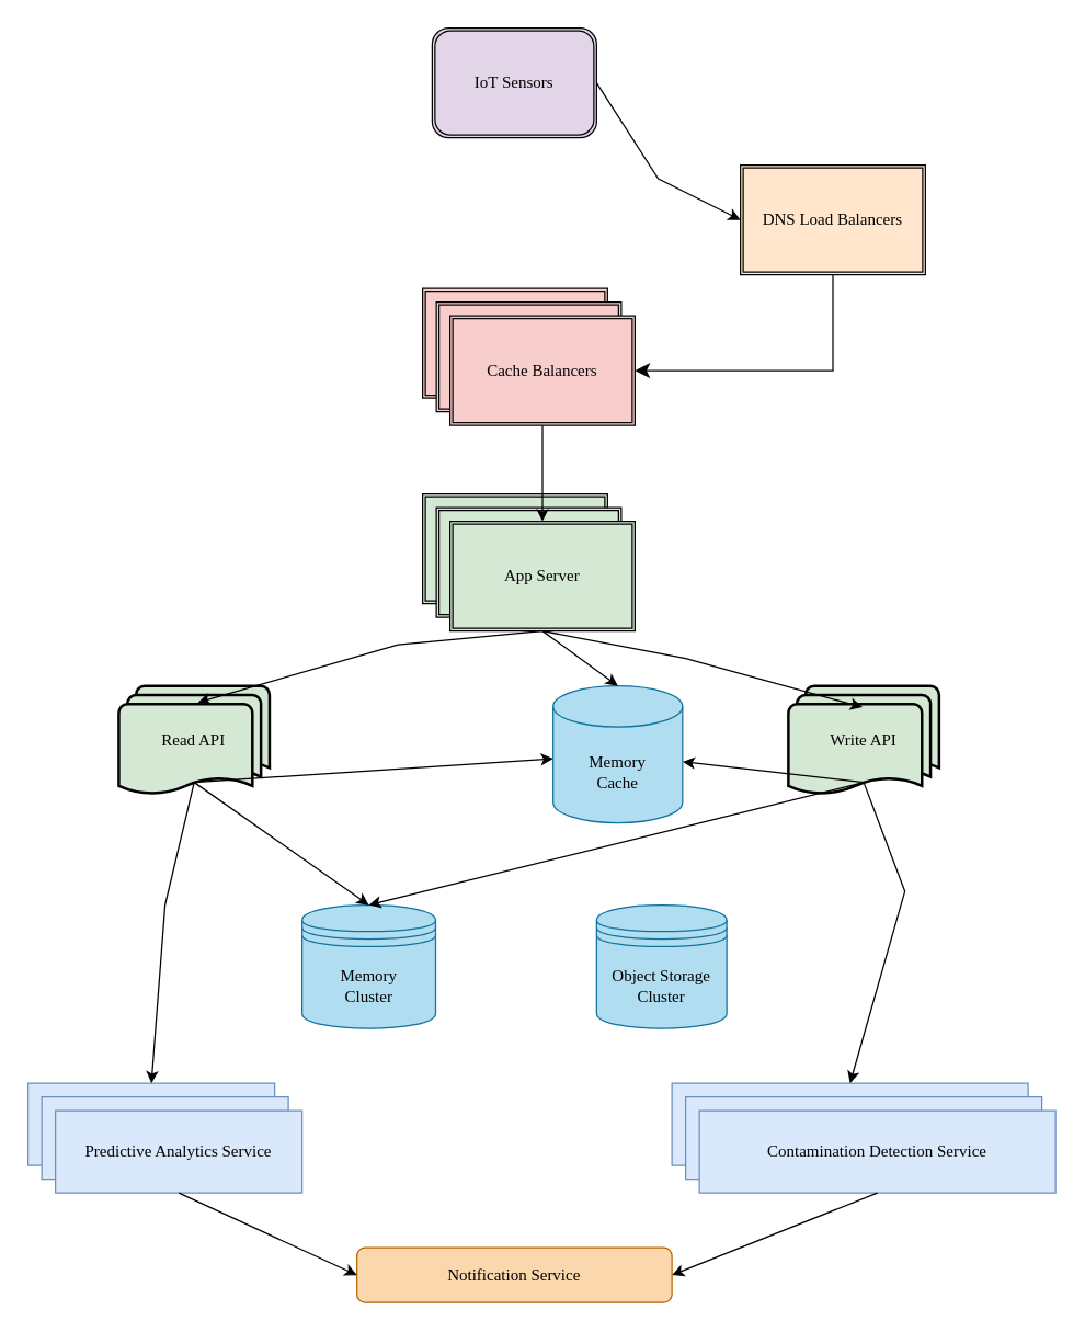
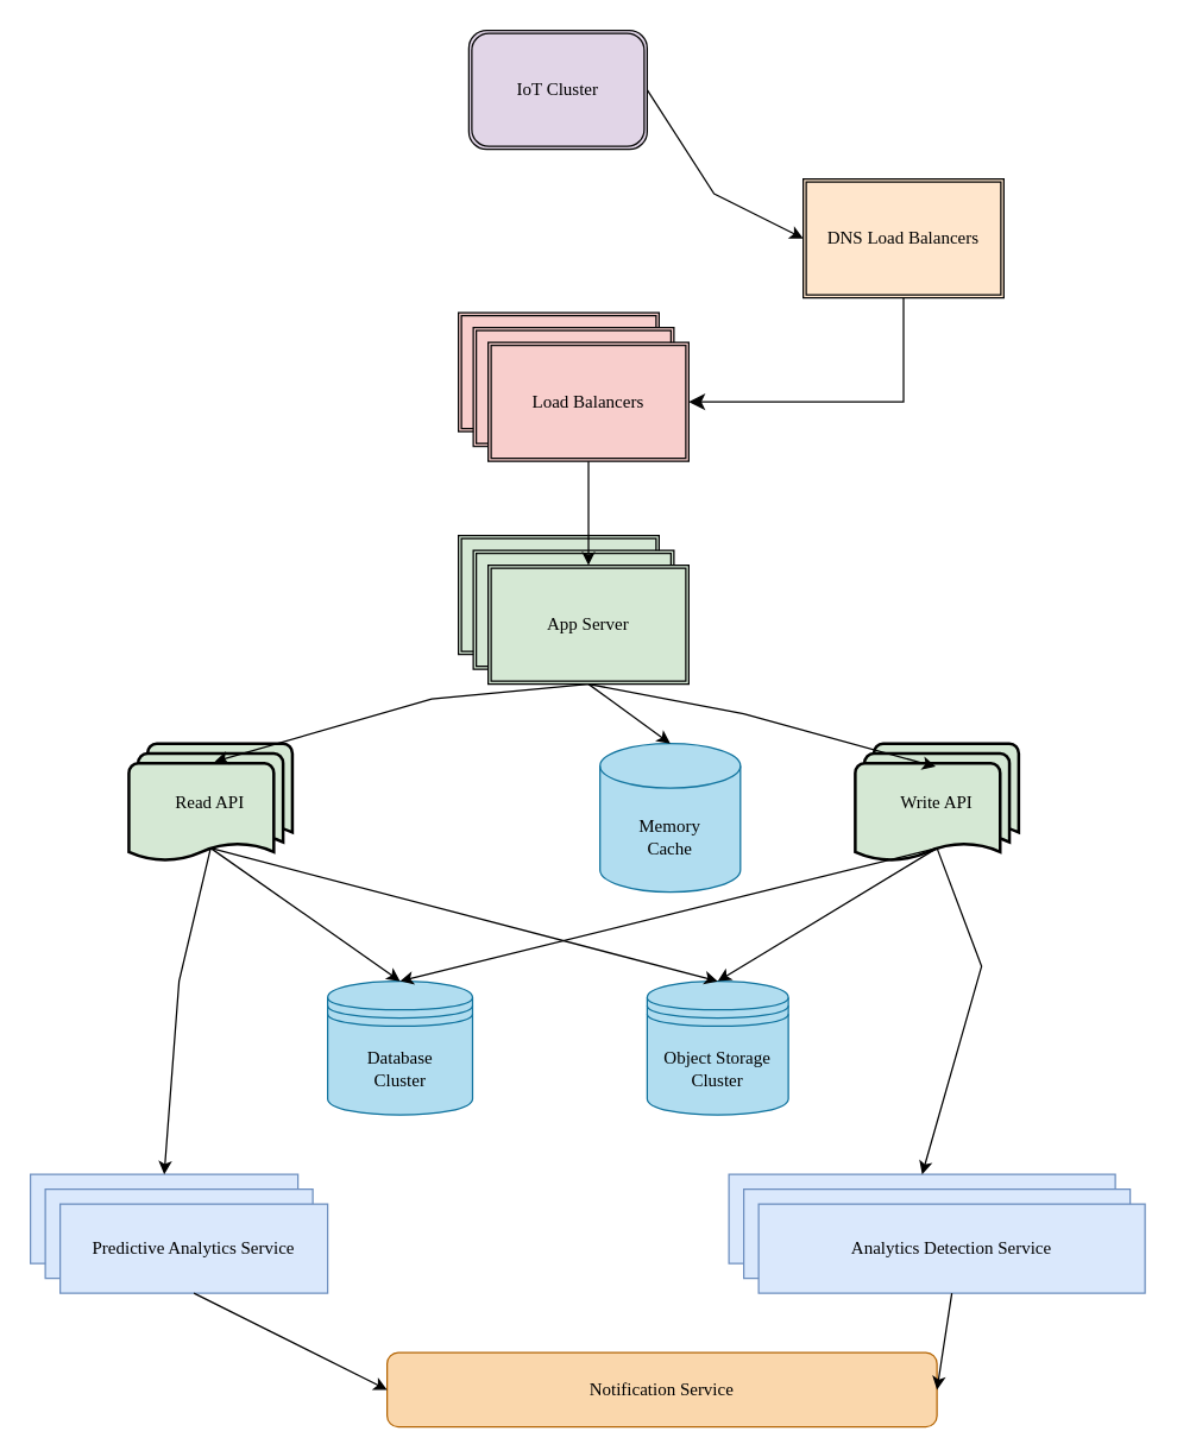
- <mxCell id="2" value="IoT Sensors" style="shape=ext;double=1;rounded=1;whiteSpace=wrap;html=1;fillColor=#e1d5e7;strokeColor=light-dark(#050505, #9577a3);fontFamily=Comic Sans MS;" vertex="1" parent="1"><mxGeometry x="315" y="20" width="120" height="80" as="geometry" /></mxCell>
+ <mxCell id="2" value="IoT Cluster" style="shape=ext;double=1;rounded=1;whiteSpace=wrap;html=1;fillColor=#e1d5e7;strokeColor=light-dark(#050505, #9577a3);fontFamily=Comic Sans MS;" vertex="1" parent="1"><mxGeometry x="315" y="20" width="120" height="80" as="geometry" /></mxCell>
- <mxCell id="7" value="Cache Balancers" style="shape=ext;double=1;rounded=0;whiteSpace=wrap;html=1;fillColor=#f8cecc;strokeColor=light-dark(#050505, #9577a3);fontFamily=Comic Sans MS;" vertex="1" parent="1"><mxGeometry x="328" y="230" width="135" height="80" as="geometry" /></mxCell>
+ <mxCell id="7" value="Load Balancers" style="shape=ext;double=1;rounded=0;whiteSpace=wrap;html=1;fillColor=#f8cecc;strokeColor=light-dark(#050505, #9577a3);fontFamily=Comic Sans MS;" vertex="1" parent="1"><mxGeometry x="328" y="230" width="135" height="80" as="geometry" /></mxCell>
- <mxCell id="20" value="" style="endArrow=classic;html=1;rounded=0;exitX=0.5;exitY=0.88;exitDx=0;exitDy=0;exitPerimeter=0;fontFamily=Comic Sans MS;" edge="1" parent="1" source="13" target="32"><mxGeometry width="50" height="50" relative="1" as="geometry"><mxPoint x="350" y="640" as="sourcePoint" /><mxPoint x="400" y="590" as="targetPoint" /></mxGeometry></mxCell>
+ <mxCell id="20" value="" style="endArrow=classic;html=1;rounded=0;exitX=0.5;exitY=0.88;exitDx=0;exitDy=0;exitPerimeter=0;entryX=0.5;entryY=0;entryDx=0;entryDy=0;fontFamily=Comic Sans MS;" edge="1" parent="1" source="13" target="18"><mxGeometry width="50" height="50" relative="1" as="geometry"><mxPoint x="350" y="640" as="sourcePoint" /><mxPoint x="400" y="590" as="targetPoint" /></mxGeometry></mxCell>
- <mxCell id="22" value="" style="endArrow=classic;html=1;rounded=0;exitX=0.5;exitY=0.88;exitDx=0;exitDy=0;exitPerimeter=0;fontFamily=Comic Sans MS;" edge="1" parent="1" source="14" target="32"><mxGeometry width="50" height="50" relative="1" as="geometry"><mxPoint x="350" y="640" as="sourcePoint" /><mxPoint x="400" y="590" as="targetPoint" /></mxGeometry></mxCell>
+ <mxCell id="22" value="" style="endArrow=classic;html=1;rounded=0;entryX=0.5;entryY=0;entryDx=0;entryDy=0;exitX=0.5;exitY=0.88;exitDx=0;exitDy=0;exitPerimeter=0;fontFamily=Comic Sans MS;" edge="1" parent="1" source="14" target="18"><mxGeometry width="50" height="50" relative="1" as="geometry"><mxPoint x="350" y="640" as="sourcePoint" /><mxPoint x="400" y="590" as="targetPoint" /></mxGeometry></mxCell>
- <mxCell id="17" value="Memory&lt;div&gt;Cluster&lt;/div&gt;" style="shape=datastore;whiteSpace=wrap;html=1;fillColor=#b1ddf0;strokeColor=#10739e;fontFamily=Comic Sans MS;" vertex="1" parent="1"><mxGeometry x="220" y="660" width="97.5" height="90" as="geometry" /></mxCell>
+ <mxCell id="17" value="Database&lt;div&gt;Cluster&lt;/div&gt;" style="shape=datastore;whiteSpace=wrap;html=1;fillColor=#b1ddf0;strokeColor=#10739e;fontFamily=Comic Sans MS;" vertex="1" parent="1"><mxGeometry x="220" y="660" width="97.5" height="90" as="geometry" /></mxCell>
- <mxCell id="28" value="Contamination Detection Service" style="rounded=0;whiteSpace=wrap;html=1;fillColor=#dae8fc;strokeColor=#6c8ebf;fontFamily=Comic Sans MS;" vertex="1" parent="1"><mxGeometry x="510" y="810" width="260" height="60" as="geometry" /></mxCell>
+ <mxCell id="28" value="Analytics Detection Service" style="rounded=0;whiteSpace=wrap;html=1;fillColor=#dae8fc;strokeColor=#6c8ebf;fontFamily=Comic Sans MS;" vertex="1" parent="1"><mxGeometry x="510" y="810" width="260" height="60" as="geometry" /></mxCell>
- <mxCell id="29" value="Notification Service" style="rounded=1;whiteSpace=wrap;html=1;fillColor=#fad7ac;strokeColor=#b46504;fontFamily=Comic Sans MS;" vertex="1" parent="1"><mxGeometry x="260" y="910" width="230" height="40" as="geometry" /></mxCell>
+ <mxCell id="29" value="Notification Service" style="rounded=1;whiteSpace=wrap;html=1;fillColor=#fad7ac;strokeColor=#b46504;fontFamily=Comic Sans MS;" vertex="1" parent="1"><mxGeometry x="260" y="910" width="370" height="50" as="geometry" /></mxCell>
